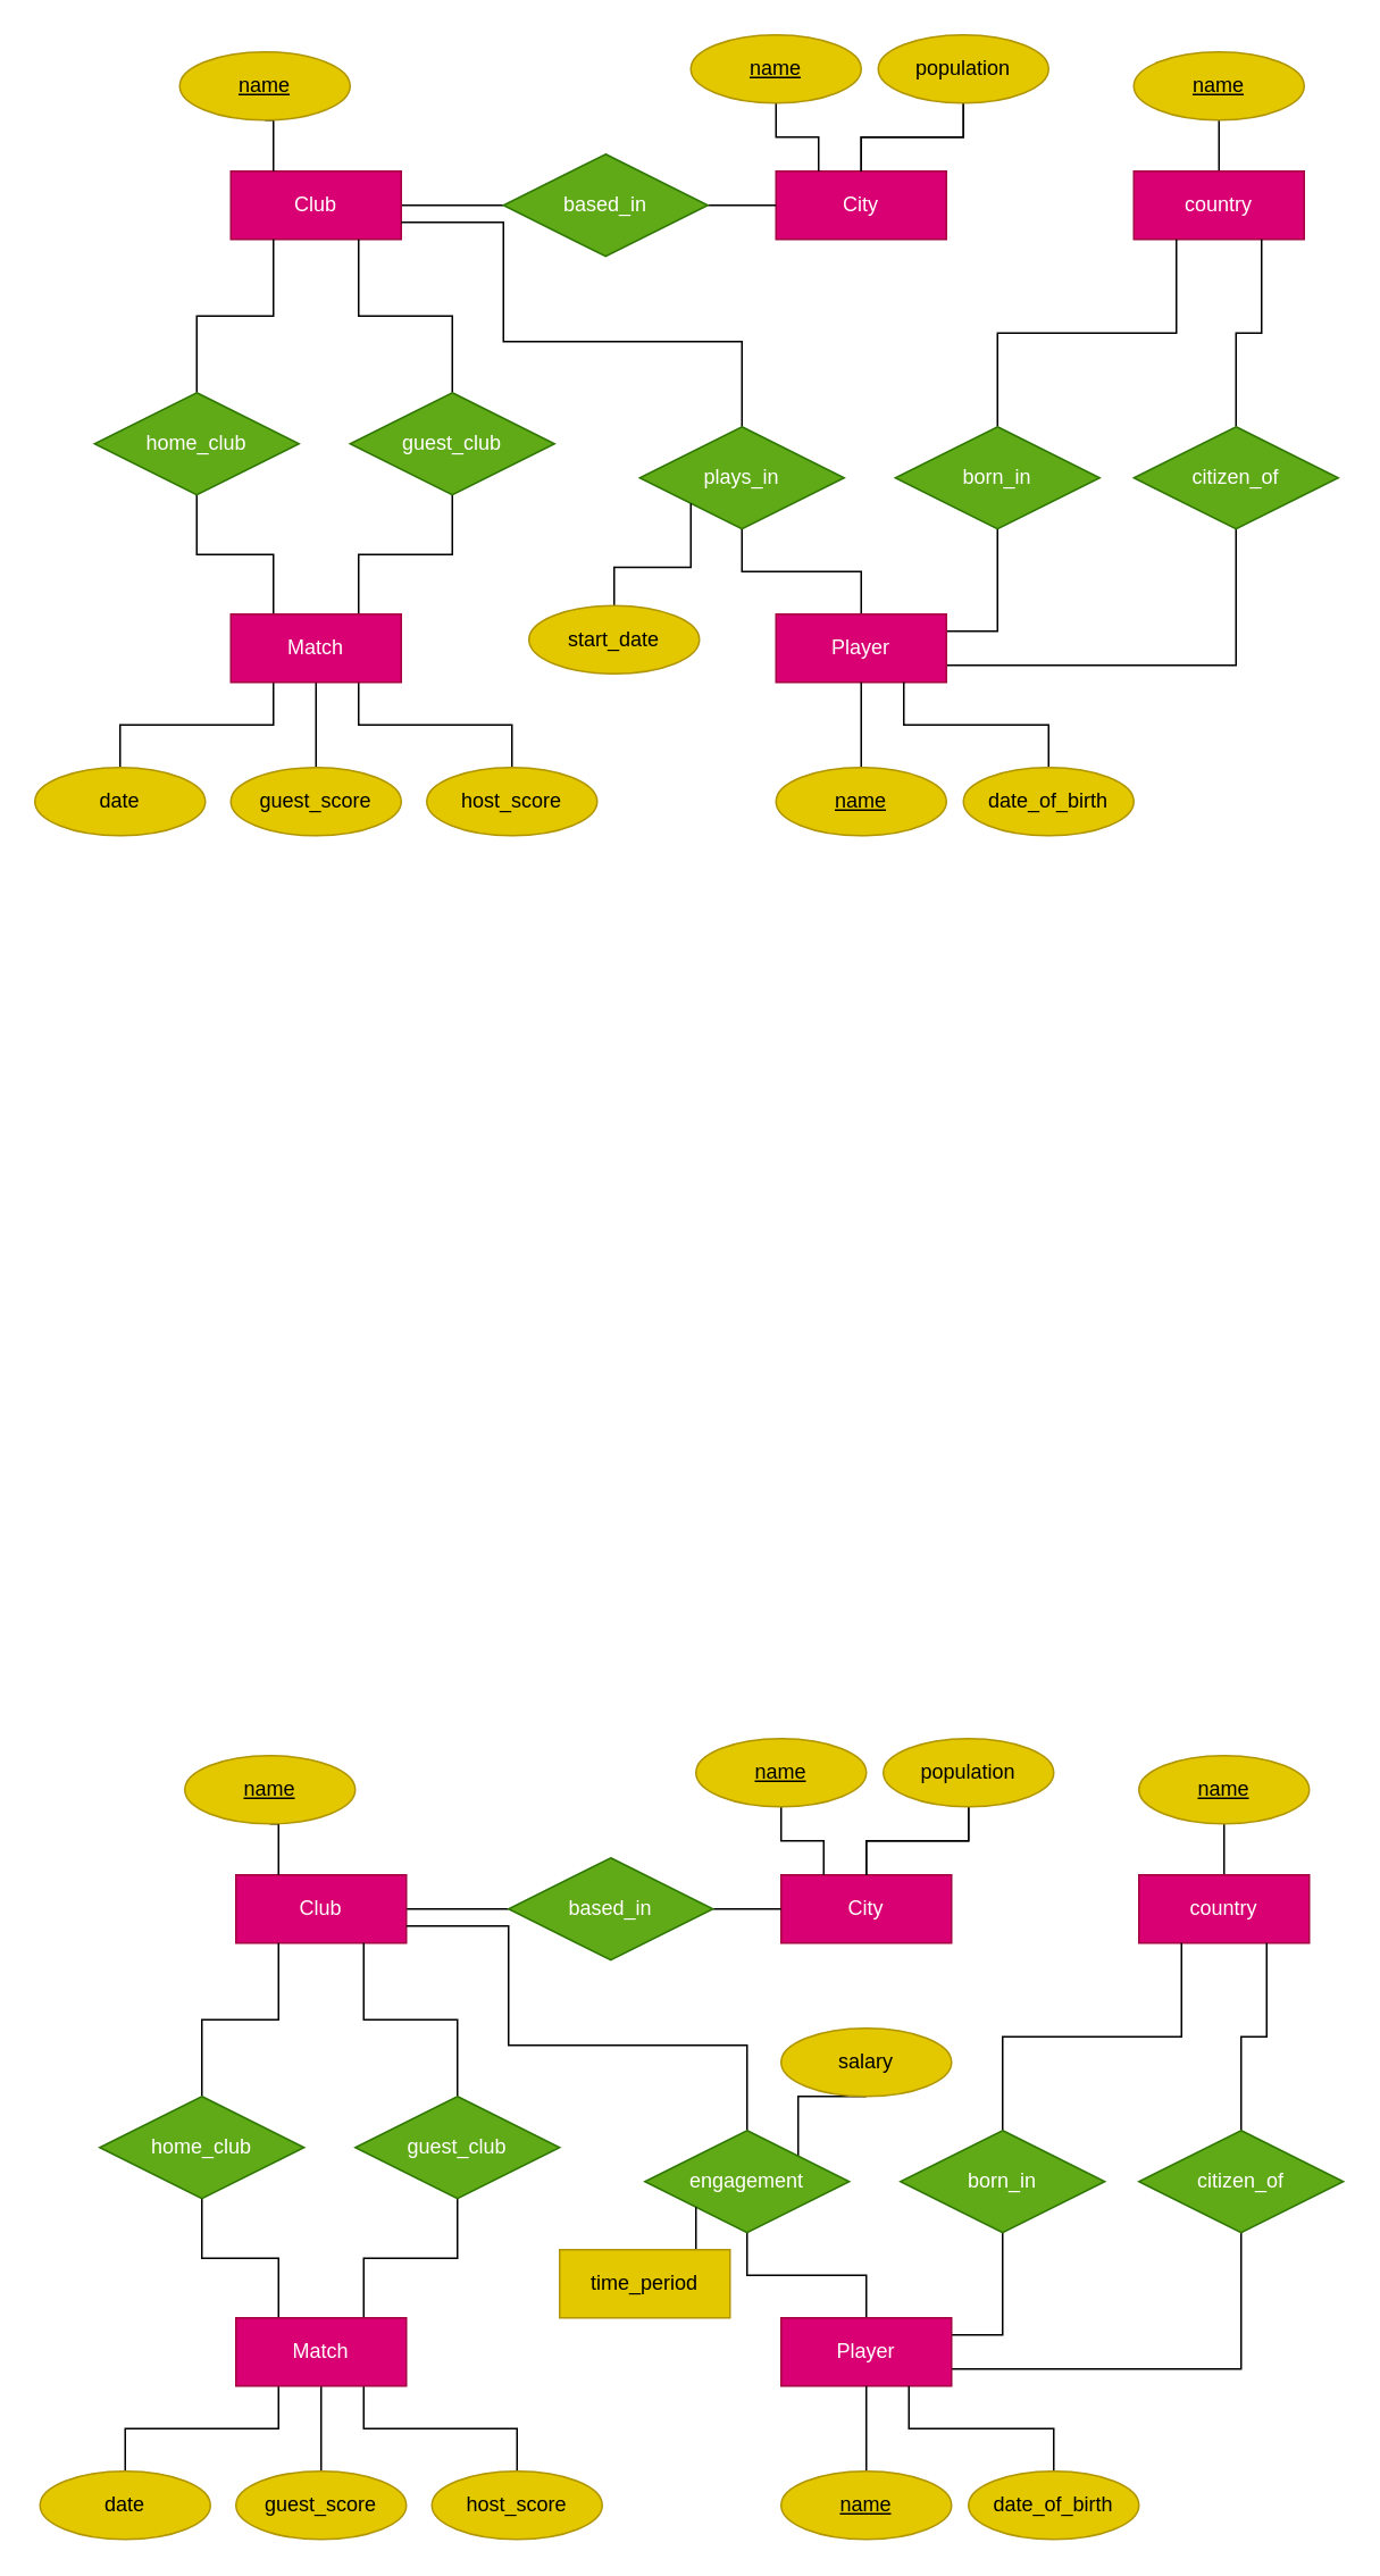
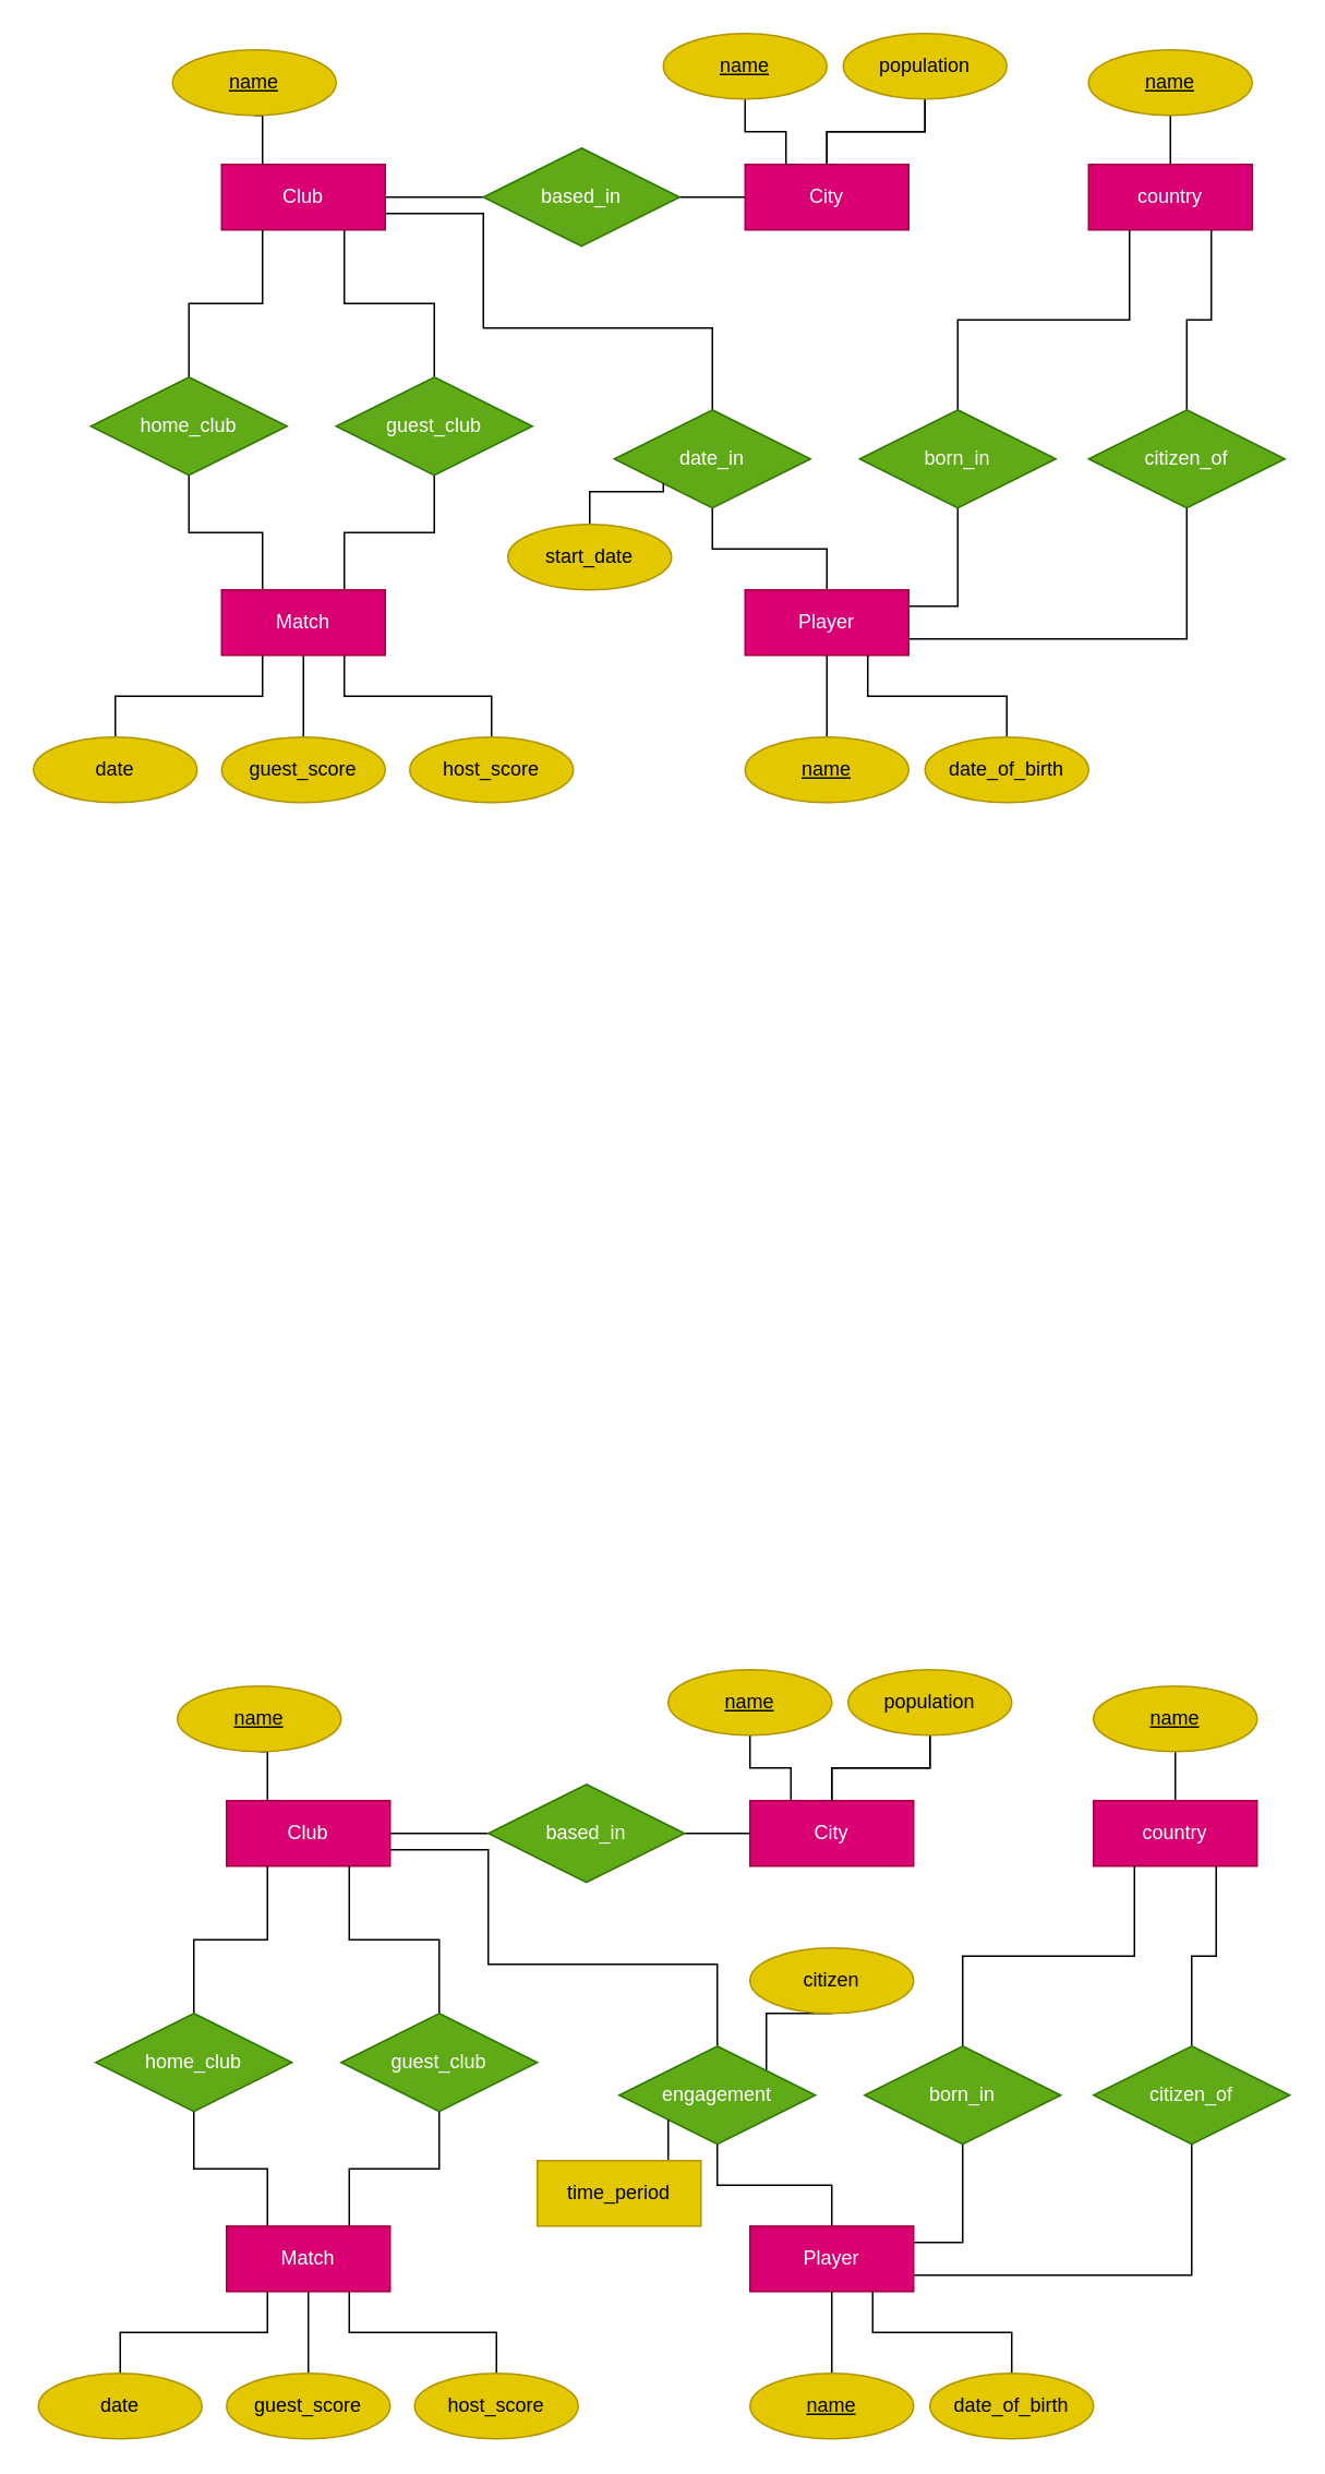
- <mxCell id="45" value="plays_in" style="shape=rhombus;perimeter=rhombusPerimeter;whiteSpace=wrap;html=1;align=center;strokeColor=#2D7600;verticalAlign=middle;fontFamily=Helvetica;fontSize=12;fontColor=#ffffff;fillColor=#60a917;" parent="1" vertex="1"><mxGeometry x="375" y="250" width="120" height="60" as="geometry" /></mxCell>
+ <mxCell id="45" value="date_in" style="shape=rhombus;perimeter=rhombusPerimeter;whiteSpace=wrap;html=1;align=center;strokeColor=#2D7600;verticalAlign=middle;fontFamily=Helvetica;fontSize=12;fontColor=#ffffff;fillColor=#60a917;" parent="1" vertex="1"><mxGeometry x="375" y="250" width="120" height="60" as="geometry" /></mxCell>
- <mxCell id="47" value="start_date" style="ellipse;whiteSpace=wrap;html=1;align=center;strokeColor=#B09500;verticalAlign=middle;fontFamily=Helvetica;fontSize=12;fontColor=#000000;fillColor=#e3c800;" parent="1" vertex="1"><mxGeometry x="310" y="355" width="100" height="40" as="geometry" /></mxCell>
+ <mxCell id="47" value="start_date" style="ellipse;whiteSpace=wrap;html=1;align=center;strokeColor=#B09500;verticalAlign=middle;fontFamily=Helvetica;fontSize=12;fontColor=#000000;fillColor=#e3c800;" parent="1" vertex="1"><mxGeometry x="310" y="320" width="100" height="40" as="geometry" /></mxCell>
- <mxCell id="123" value="salary" style="ellipse;whiteSpace=wrap;html=1;align=center;strokeColor=#B09500;verticalAlign=middle;fontFamily=Helvetica;fontSize=12;fontColor=#000000;fillColor=#e3c800;" parent="1" vertex="1"><mxGeometry x="458" y="1190" width="100" height="40" as="geometry" /></mxCell>
+ <mxCell id="123" value="citizen" style="ellipse;whiteSpace=wrap;html=1;align=center;strokeColor=#B09500;verticalAlign=middle;fontFamily=Helvetica;fontSize=12;fontColor=#000000;fillColor=#e3c800;" parent="1" vertex="1"><mxGeometry x="458" y="1190" width="100" height="40" as="geometry" /></mxCell>
